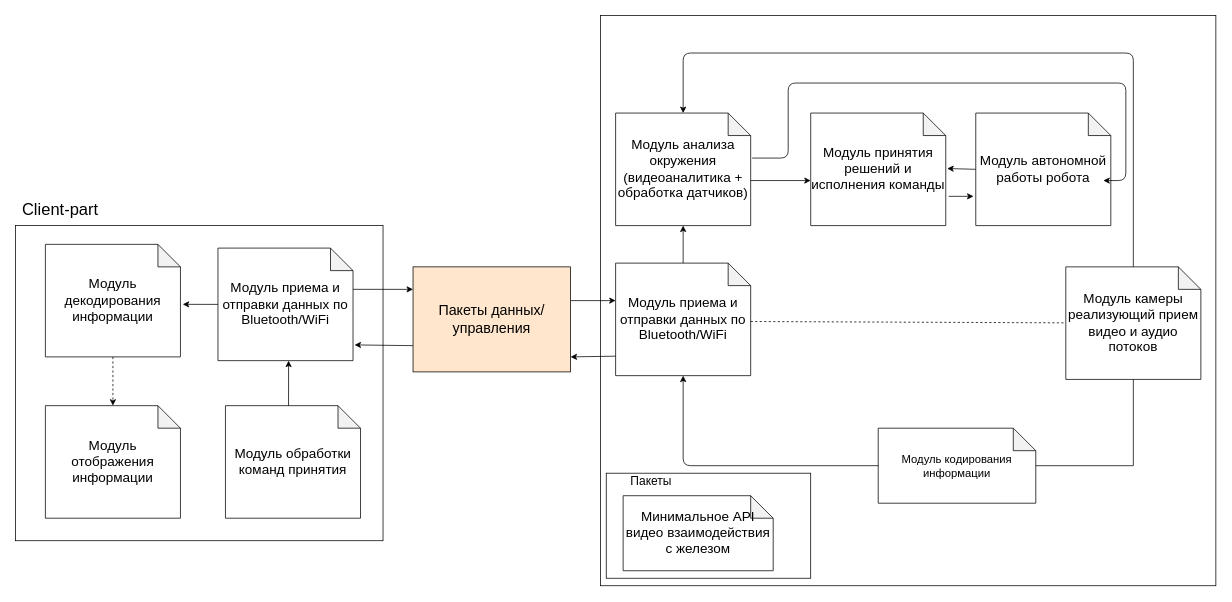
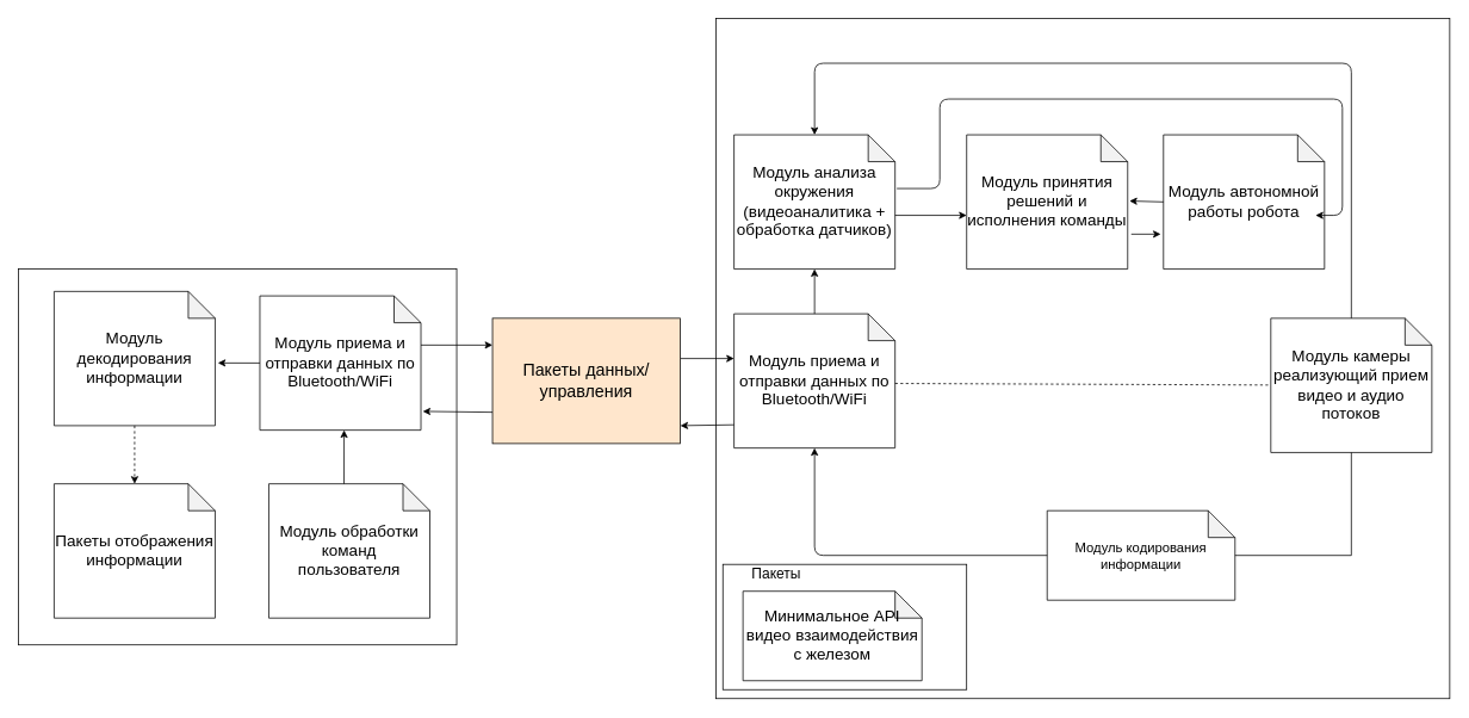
- <mxCell id="4" value="&lt;font style=&quot;font-size: 22px&quot;&gt;Client-part&lt;/font&gt;" style="text;html=1;strokeColor=none;fillColor=none;align=center;verticalAlign=middle;whiteSpace=wrap;rounded=0;" vertex="1" parent="1"><mxGeometry x="20" y="270" width="120" height="20" as="geometry" /></mxCell>
- <mxCell id="32" value="&lt;font style=&quot;font-size: 18px&quot;&gt;Модуль отображения информации&lt;br&gt;&lt;/font&gt;" style="shape=note;whiteSpace=wrap;html=1;backgroundOutline=1;darkOpacity=0.05;" vertex="1" parent="1"><mxGeometry x="60" y="540" width="180" height="150" as="geometry" /></mxCell>
+ <mxCell id="32" value="&lt;font style=&quot;font-size: 18px&quot;&gt;Пакеты отображения информации&lt;br&gt;&lt;/font&gt;" style="shape=note;whiteSpace=wrap;html=1;backgroundOutline=1;darkOpacity=0.05;" vertex="1" parent="1"><mxGeometry x="60" y="540" width="180" height="150" as="geometry" /></mxCell>
- <mxCell id="29" value="&lt;font style=&quot;font-size: 18px&quot;&gt;Модуль обработки команд принятия&lt;/font&gt;" style="shape=note;whiteSpace=wrap;html=1;backgroundOutline=1;darkOpacity=0.05;" vertex="1" parent="1"><mxGeometry x="300" y="540" width="180" height="150" as="geometry" /></mxCell>
+ <mxCell id="29" value="&lt;font style=&quot;font-size: 18px&quot;&gt;Модуль обработки команд пользователя&lt;/font&gt;" style="shape=note;whiteSpace=wrap;html=1;backgroundOutline=1;darkOpacity=0.05;" vertex="1" parent="1"><mxGeometry x="300" y="540" width="180" height="150" as="geometry" /></mxCell>
